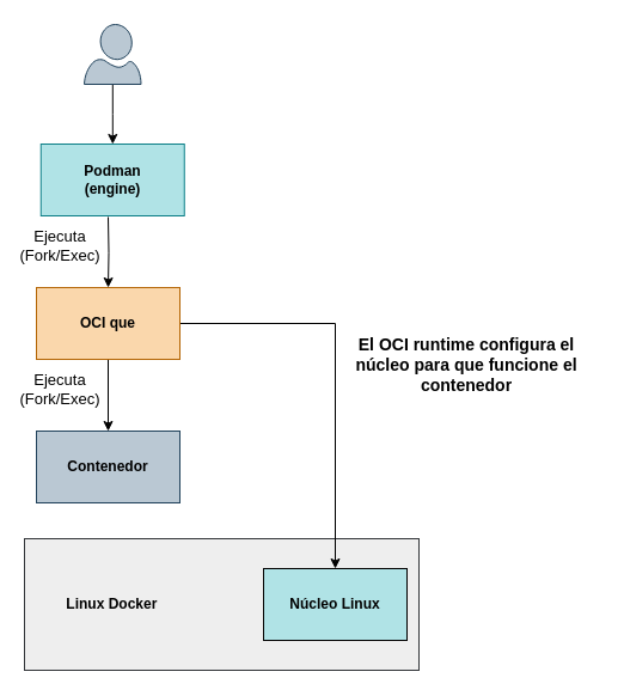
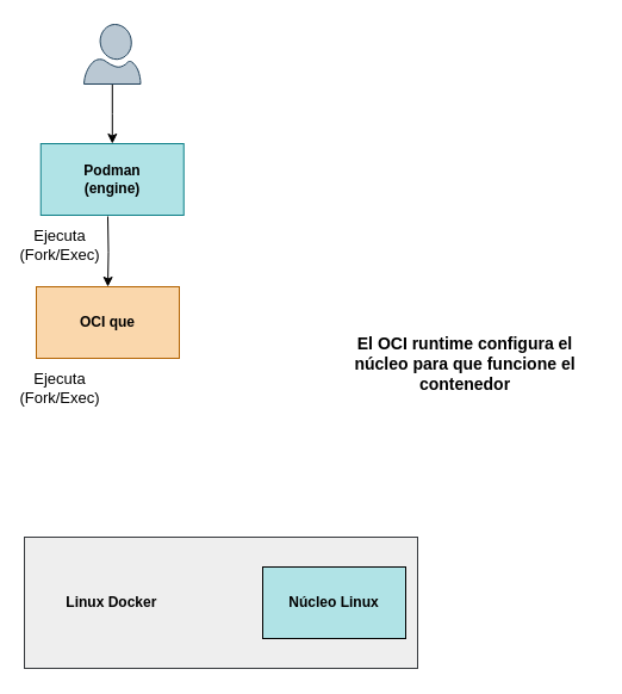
- <mxCell id="8" value="" style="edgeStyle=orthogonalEdgeStyle;rounded=0;orthogonalLoop=1;jettySize=auto;html=1;entryX=0.5;entryY=0;entryDx=0;entryDy=0;" edge="1" parent="1" source="9" target="11"><mxGeometry relative="1" as="geometry"><mxPoint x="675" y="270" as="targetPoint" /><Array as="points"><mxPoint x="280" y="270" /></Array></mxGeometry></mxCell>
- <mxCell id="7" value="" style="edgeStyle=orthogonalEdgeStyle;rounded=0;orthogonalLoop=1;jettySize=auto;html=1;" edge="1" parent="1" source="9" target="10"><mxGeometry relative="1" as="geometry" /></mxCell>
- <mxCell id="10" value="&lt;b&gt;Contenedor&lt;/b&gt;" style="rounded=0;whiteSpace=wrap;html=1;fillColor=#bac8d3;strokeColor=#23445d;" vertex="1" parent="1"><mxGeometry x="30" y="360" width="120" height="60" as="geometry" /></mxCell>
